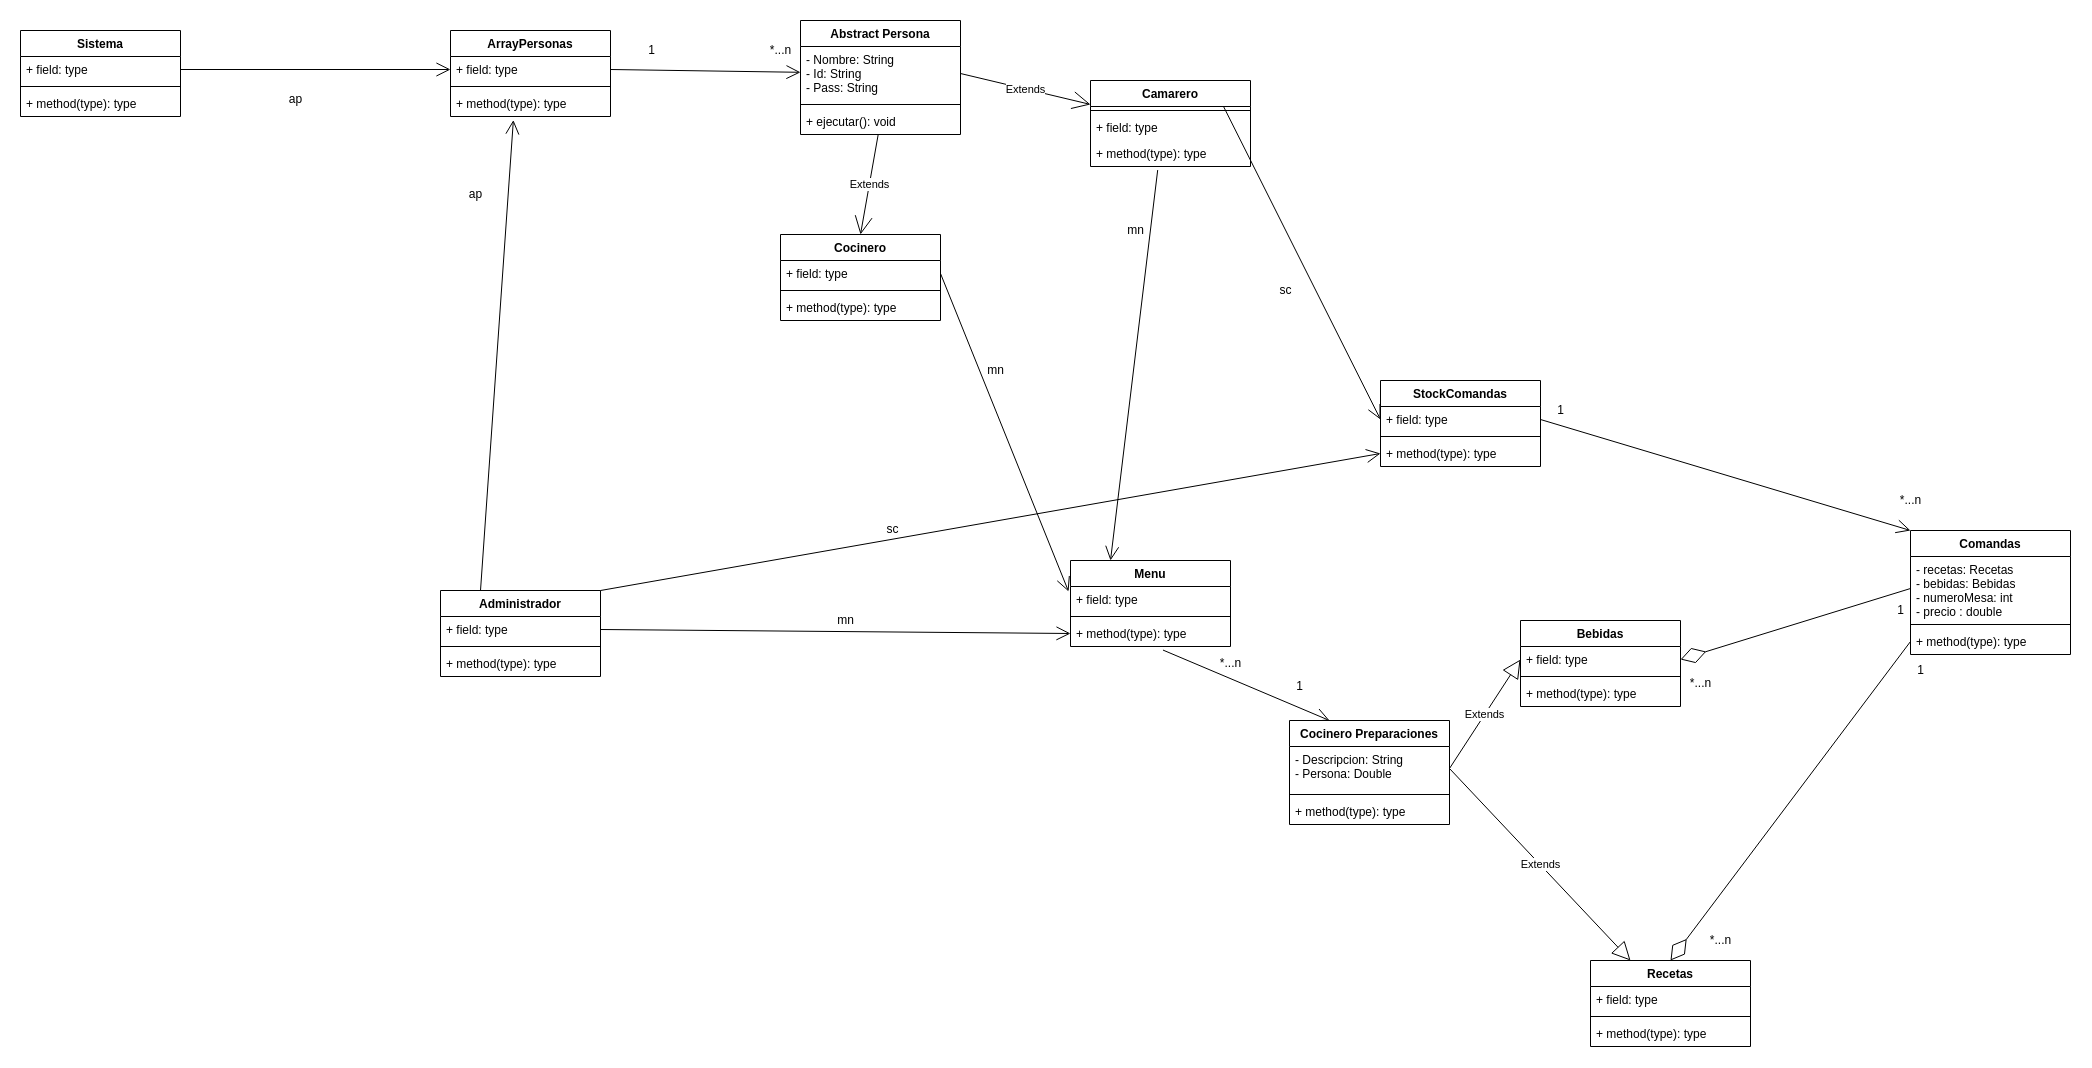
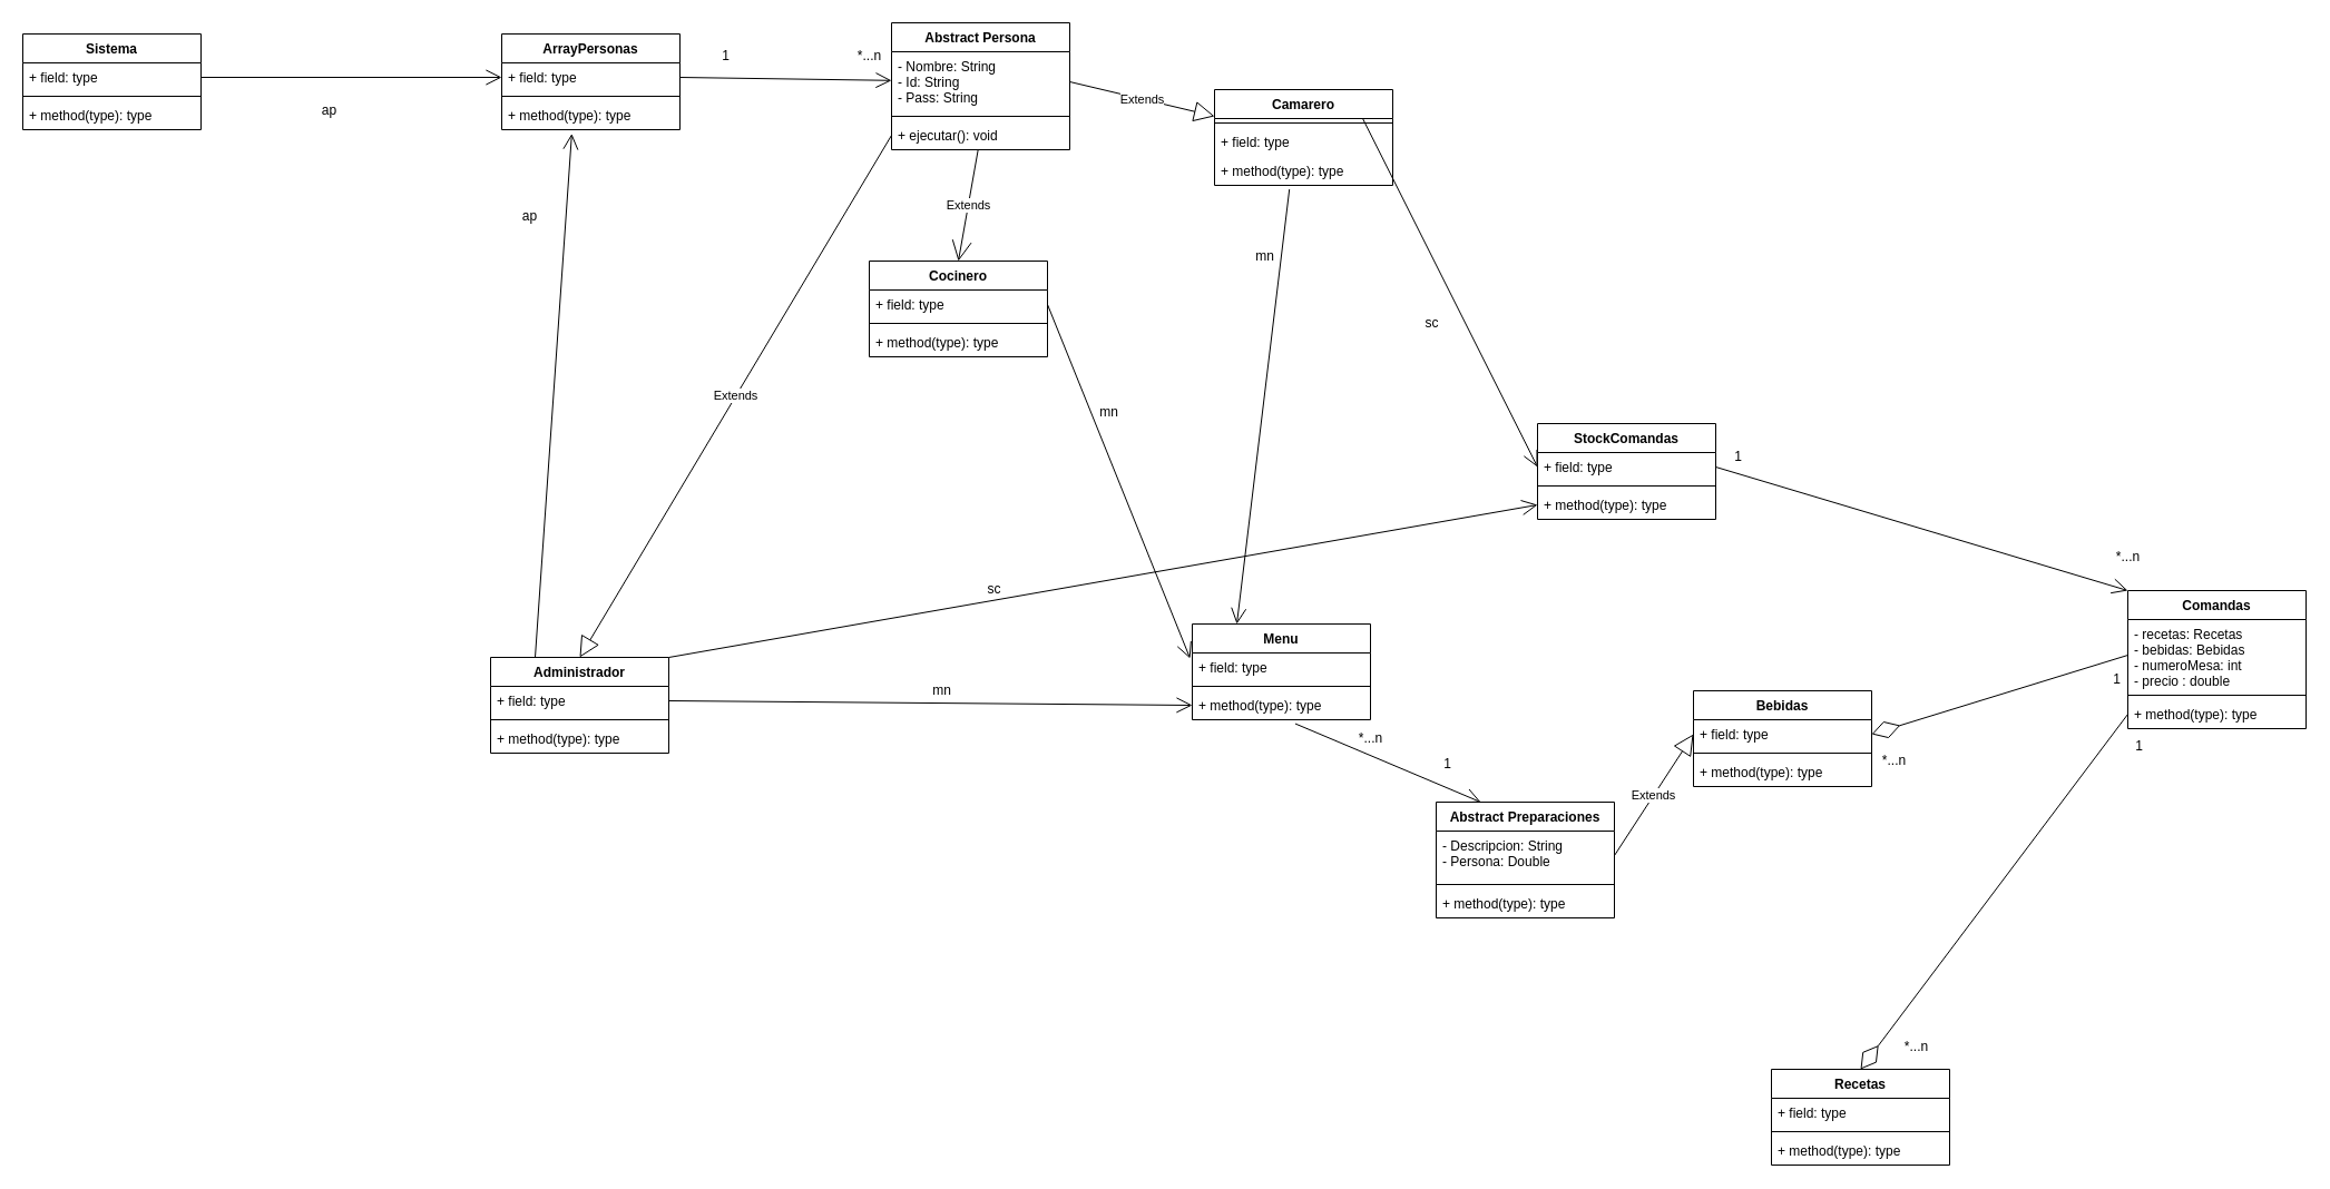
- <mxCell id="2" value="Extends" style="endArrow=open;endSize=16;endFill=0;html=1;exitX=1;exitY=0.5;exitDx=0;exitDy=0;" parent="1" source="6" target="48" edge="1"><mxGeometry width="160" relative="1" as="geometry"><mxPoint x="820" y="425" as="sourcePoint" /><mxPoint x="1210" y="540" as="targetPoint" /></mxGeometry></mxCell>
+ <mxCell id="2" value="Extends" style="endArrow=block;endSize=16;endFill=0;html=1;exitX=1;exitY=0.5;exitDx=0;exitDy=0;" parent="1" source="6" target="48" edge="1"><mxGeometry width="160" relative="1" as="geometry"><mxPoint x="820" y="425" as="sourcePoint" /><mxPoint x="1210" y="540" as="targetPoint" /></mxGeometry></mxCell>
+ <mxCell id="4" value="Extends" style="endArrow=block;endSize=16;endFill=0;html=1;exitX=0;exitY=0.5;exitDx=0;exitDy=0;entryX=0.5;entryY=0;entryDx=0;entryDy=0;" parent="1" source="8" target="40" edge="1"><mxGeometry width="160" relative="1" as="geometry"><mxPoint x="820" y="470" as="sourcePoint" /><mxPoint x="1210" y="540" as="targetPoint" /></mxGeometry></mxCell>
- <mxCell id="52" value="Cocinero Preparaciones" style="swimlane;fontStyle=1;align=center;verticalAlign=top;childLayout=stackLayout;horizontal=1;startSize=26;horizontalStack=0;resizeParent=1;resizeParentMax=0;resizeLast=0;collapsible=1;marginBottom=0;" parent="1" vertex="1"><mxGeometry x="1289" y="720" width="160" height="104" as="geometry" /></mxCell>
+ <mxCell id="52" value="Abstract Preparaciones" style="swimlane;fontStyle=1;align=center;verticalAlign=top;childLayout=stackLayout;horizontal=1;startSize=26;horizontalStack=0;resizeParent=1;resizeParentMax=0;resizeLast=0;collapsible=1;marginBottom=0;" parent="1" vertex="1"><mxGeometry x="1289" y="720" width="160" height="104" as="geometry" /></mxCell>
- <mxCell id="32" value="Extends" style="endArrow=block;endSize=16;endFill=0;html=1;entryX=0.25;entryY=0;entryDx=0;entryDy=0;exitX=1;exitY=0.5;exitDx=0;exitDy=0;" parent="1" source="53" target="60" edge="1"><mxGeometry width="160" relative="1" as="geometry"><mxPoint x="1280" y="250" as="sourcePoint" /><mxPoint x="1440" y="250" as="targetPoint" /></mxGeometry></mxCell>
